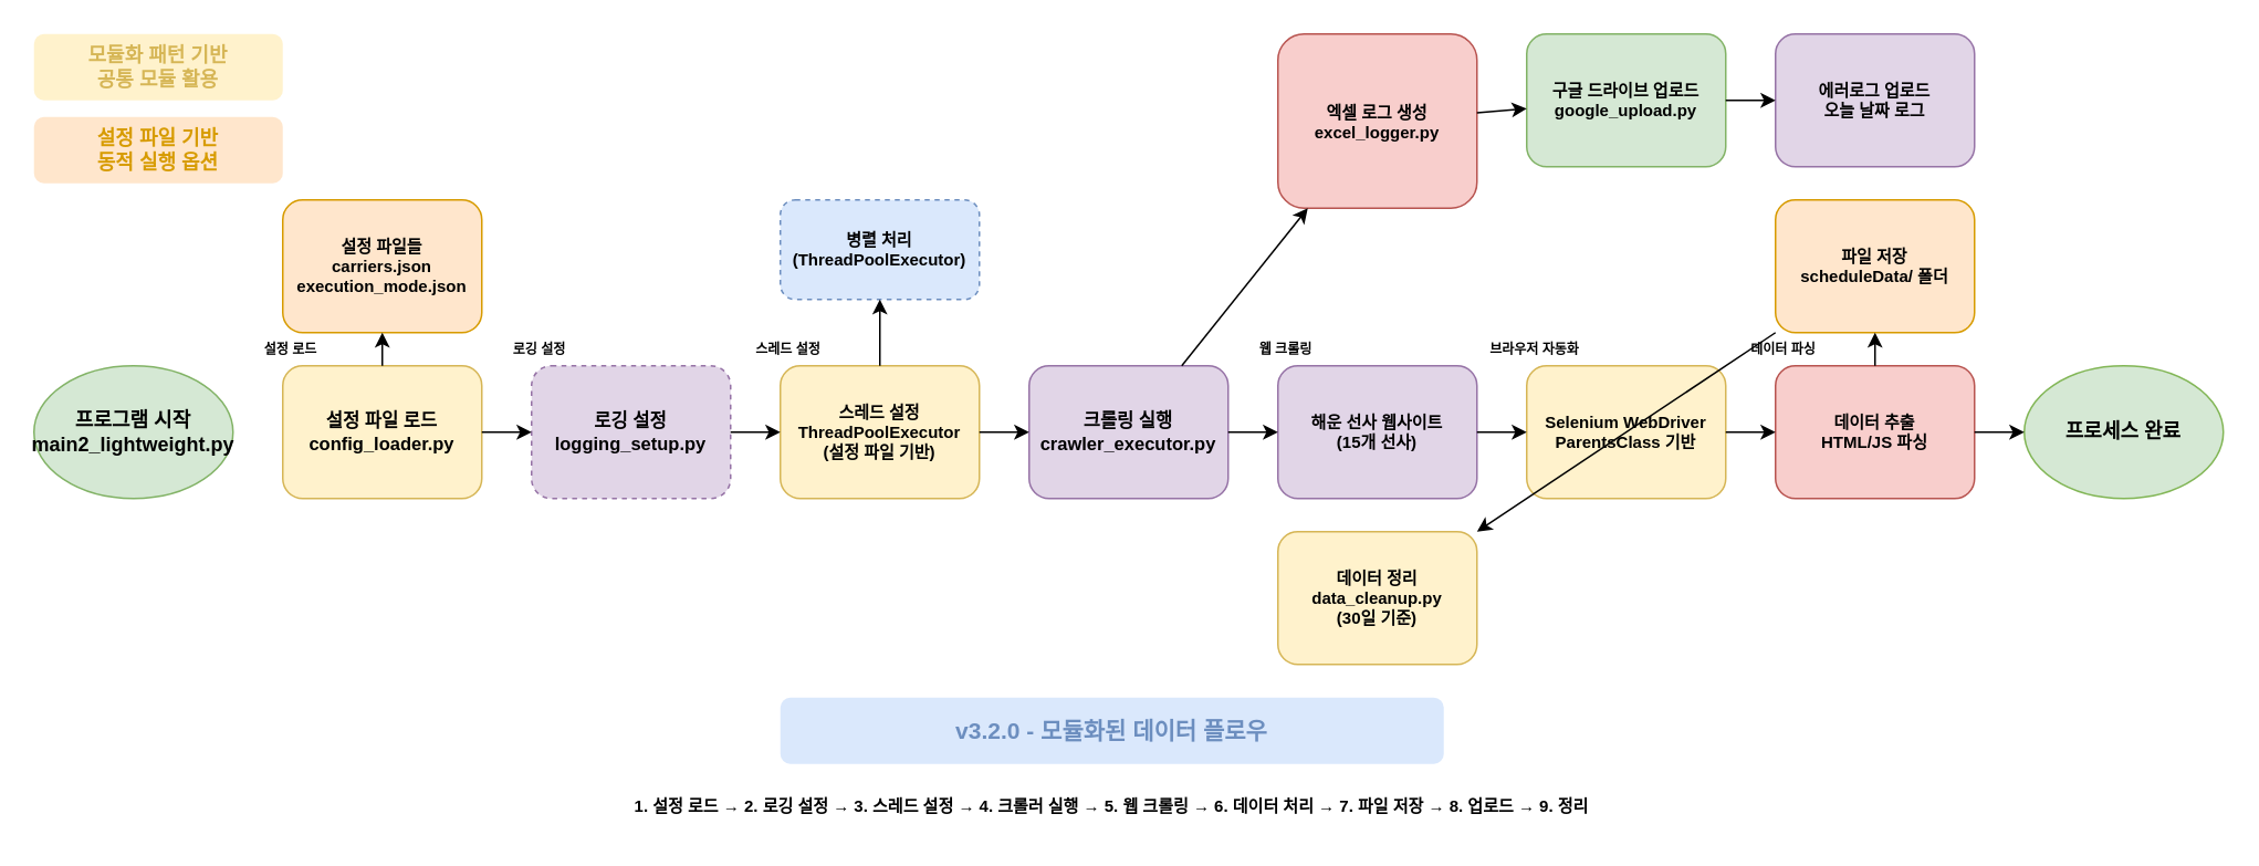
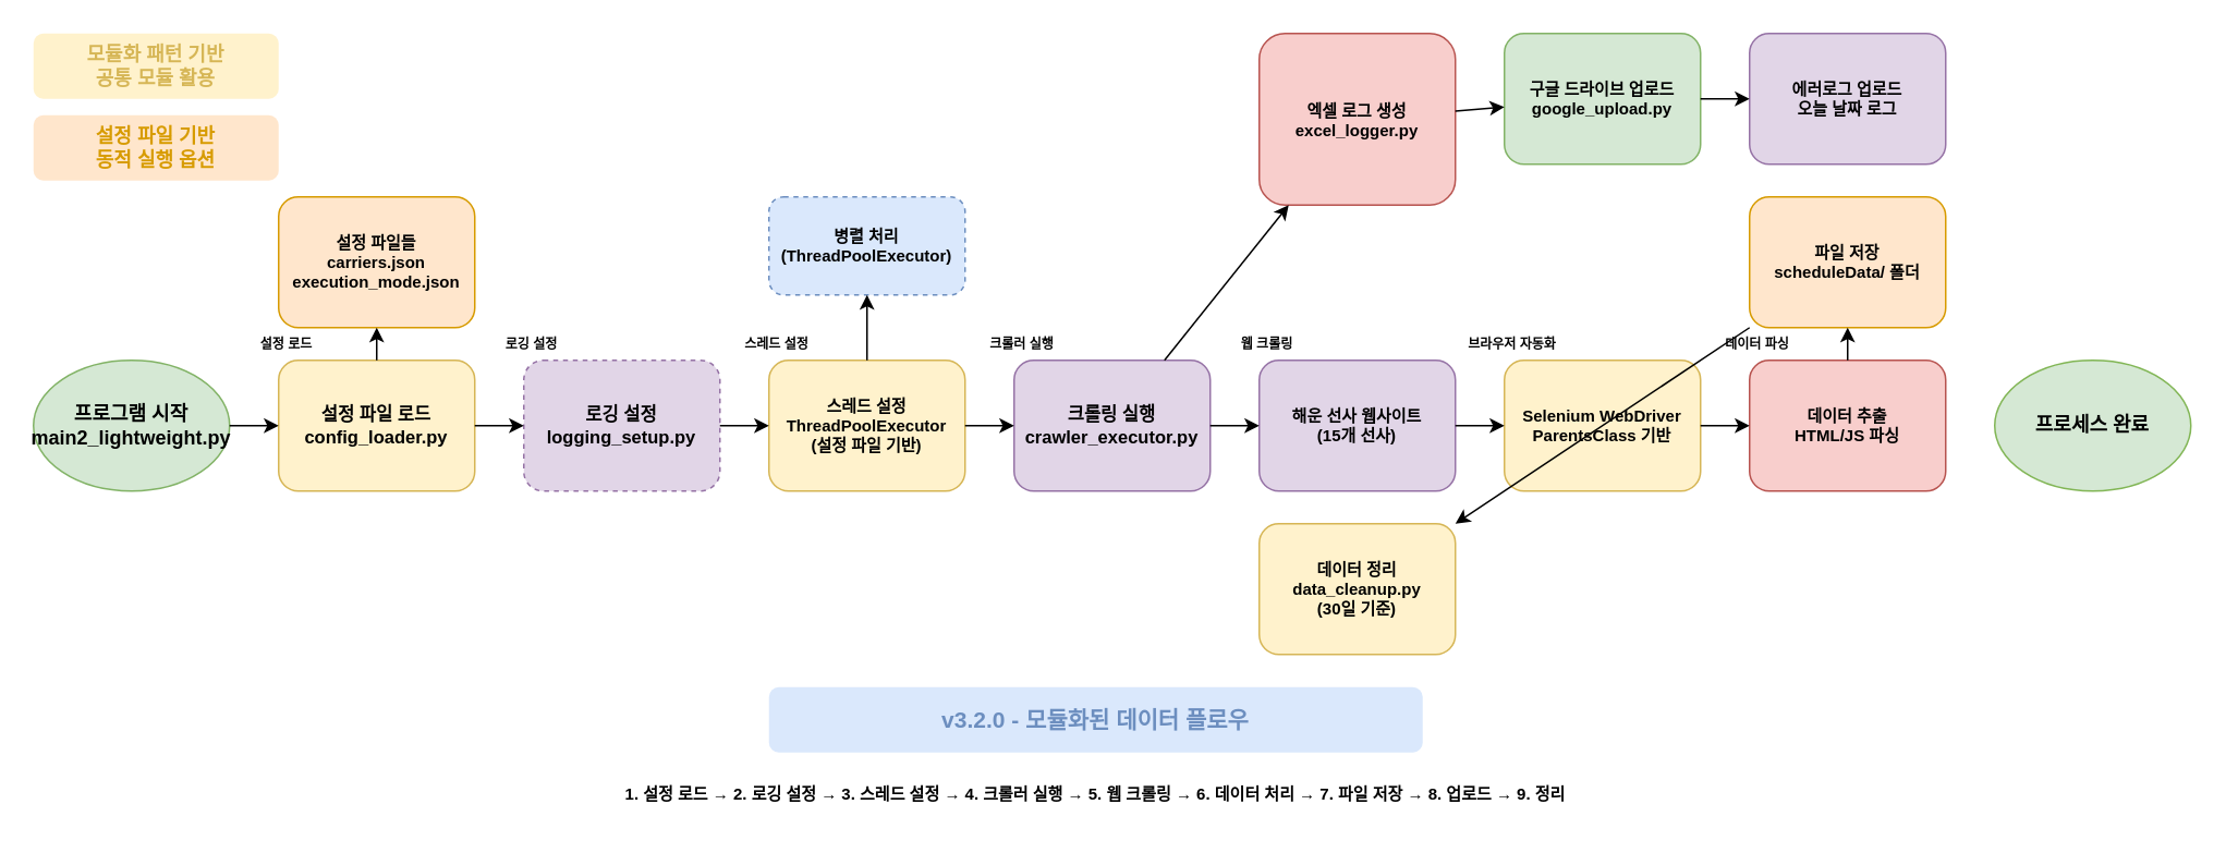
+ <mxCell id="36" value="크롤러 실행" style="text;html=1;strokeColor=none;fillColor=none;align=center;verticalAlign=middle;whiteSpace=wrap;rounded=0;fontSize=8;fontStyle=1;" vertex="1" parent="1"><mxGeometry x="595" y="200" width="60" height="20" as="geometry" /></mxCell>
+ <mxCell id="18" edge="1" parent="1" source="2" target="3"><mxGeometry relative="1" as="geometry" /></mxCell>
- <mxCell id="26" edge="1" parent="1" source="10" target="16"><mxGeometry relative="1" as="geometry" /></mxCell>
